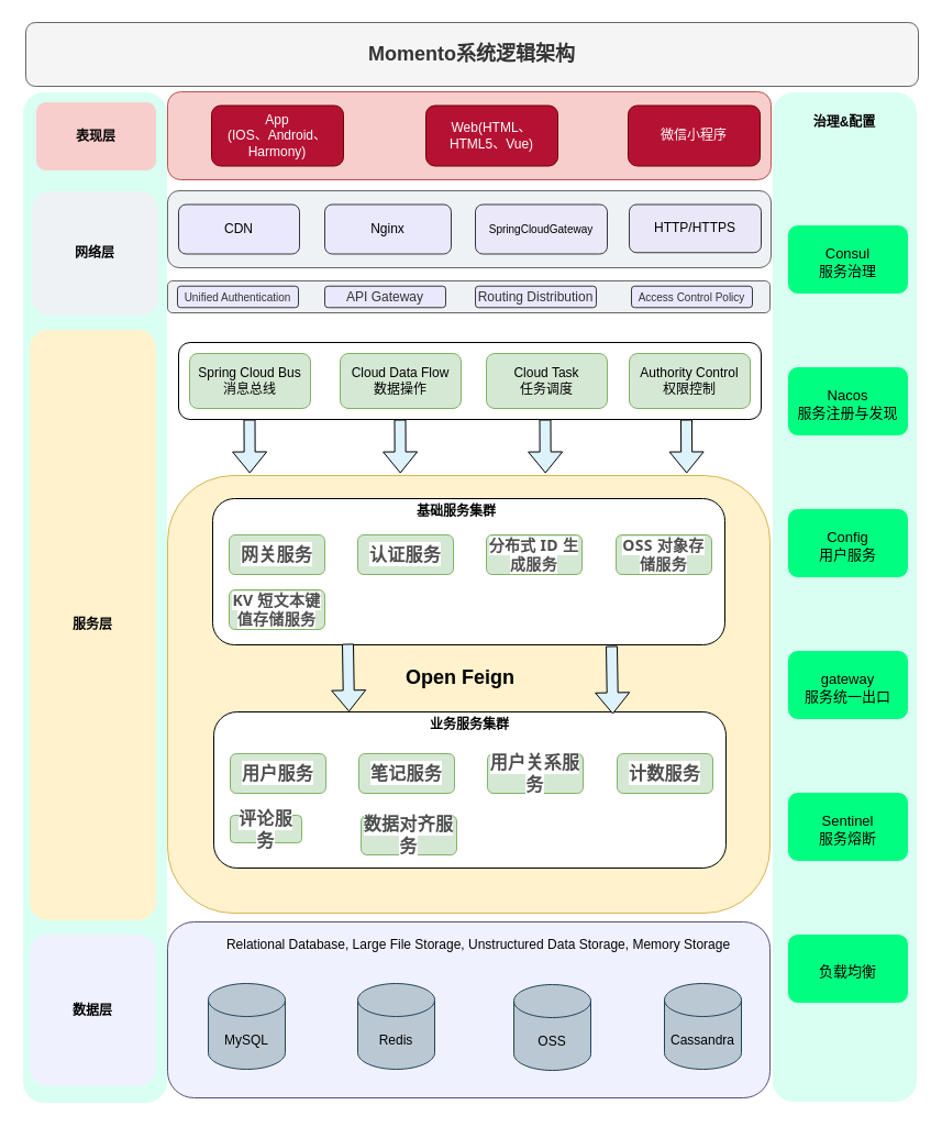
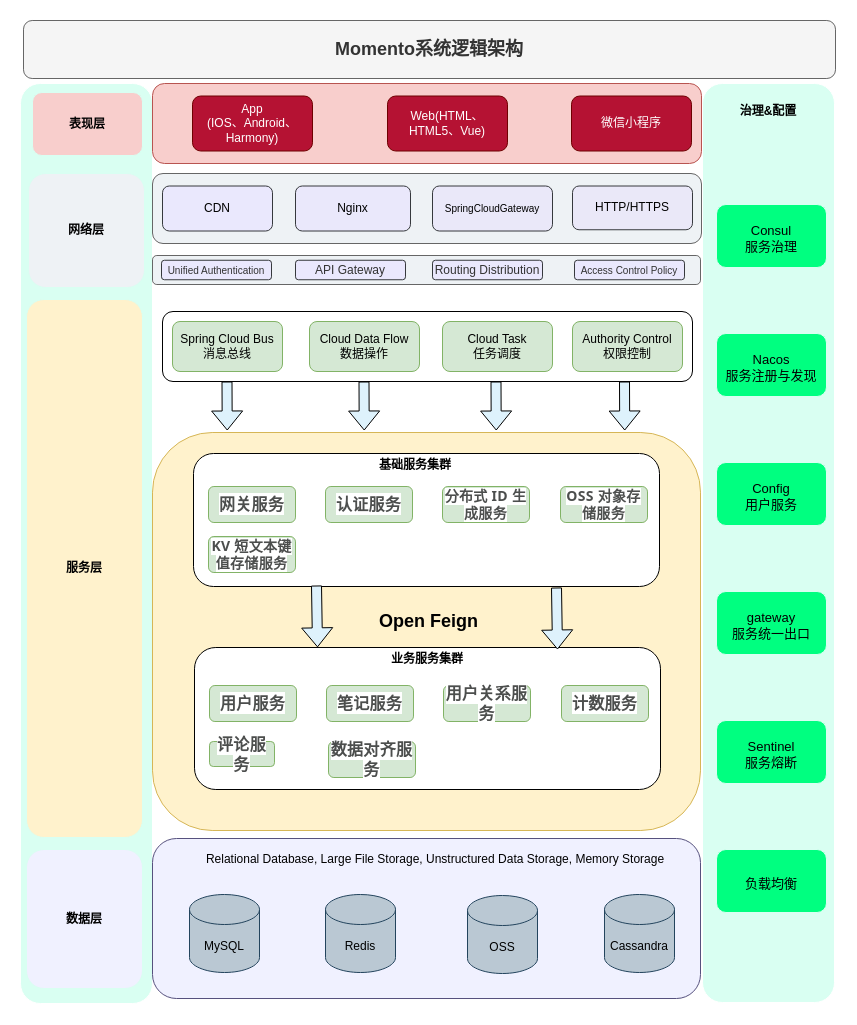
- <mxCell id="61" value="&lt;font style=&quot;font-size: 18px;&quot;&gt;&lt;b&gt;Open Feign&lt;/b&gt;&lt;/font&gt;" style="text;html=1;align=center;verticalAlign=middle;whiteSpace=wrap;rounded=0;" vertex="1" parent="1"><mxGeometry x="353" y="601" width="131" height="30" as="geometry" /></mxCell>
+ <mxCell id="61" value="&lt;font style=&quot;font-size: 18px;&quot;&gt;&lt;b&gt;Open Feign&lt;/b&gt;&lt;/font&gt;" style="text;html=1;align=center;verticalAlign=middle;whiteSpace=wrap;rounded=0;" vertex="1" parent="1"><mxGeometry x="363" y="606" width="131" height="30" as="geometry" /></mxCell>
